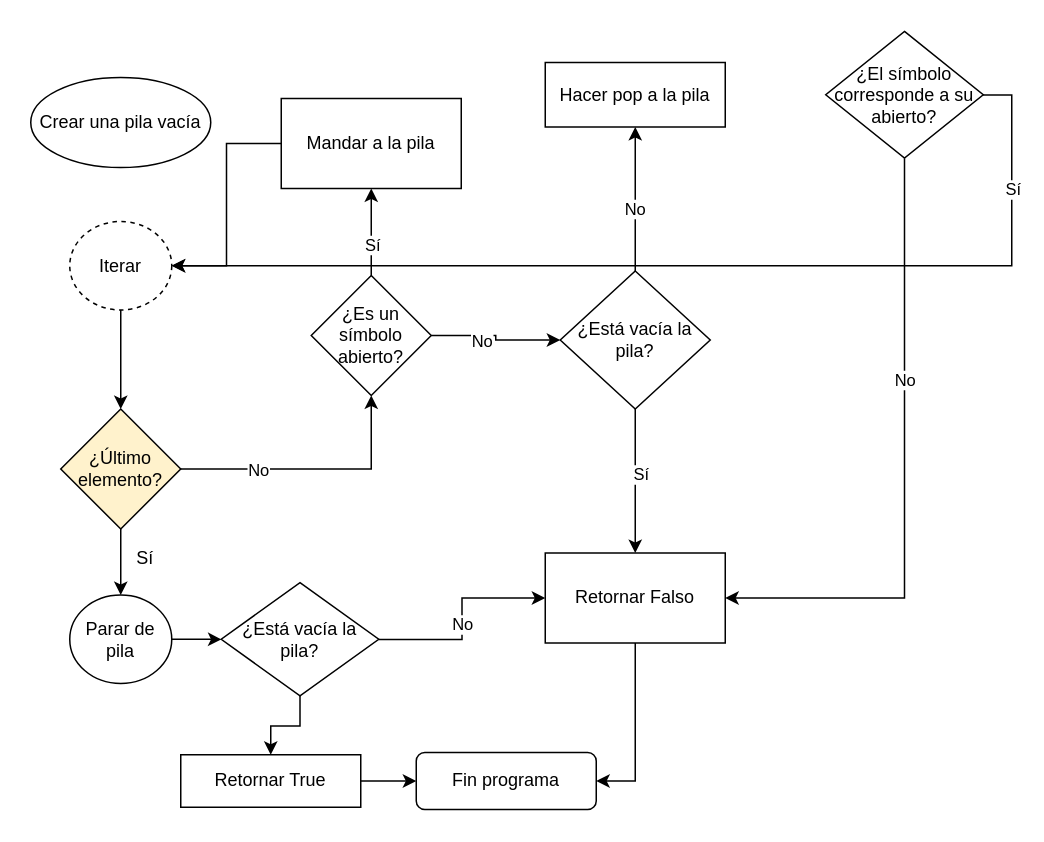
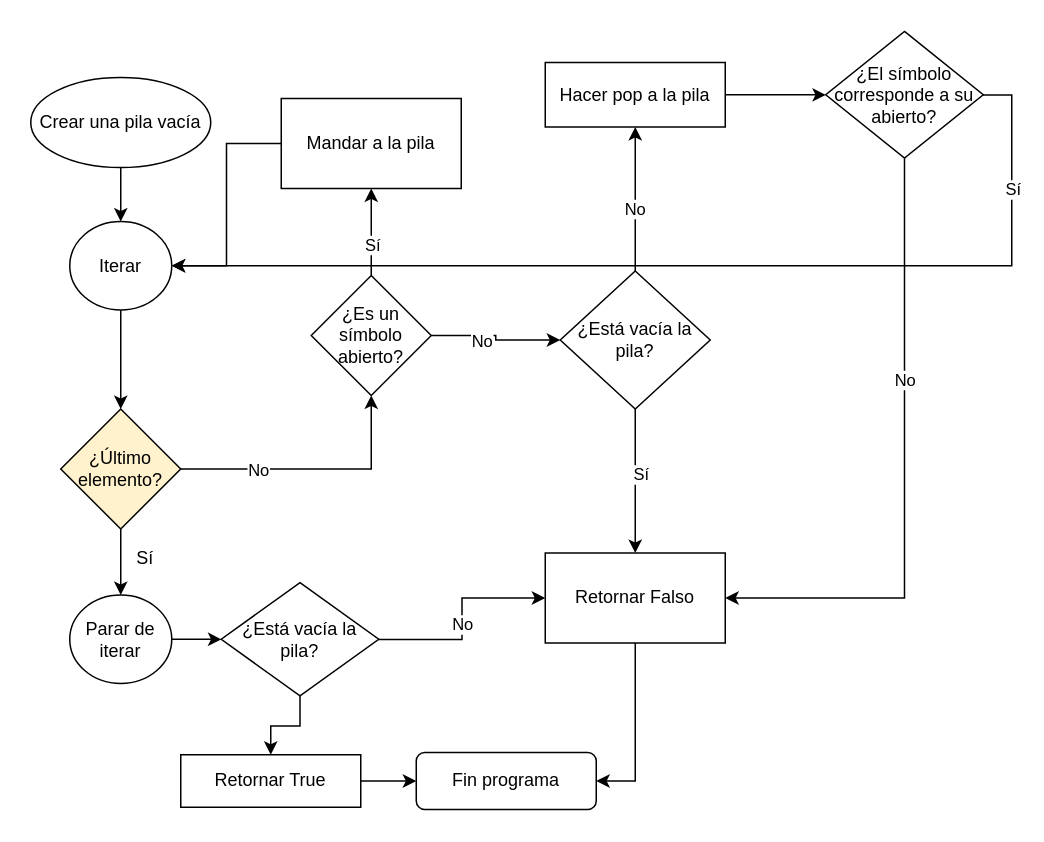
+ <mxCell id="28" value="" style="edgeStyle=orthogonalEdgeStyle;rounded=0;orthogonalLoop=1;jettySize=auto;html=1;" edge="1" parent="1" source="29" target="34"><mxGeometry relative="1" as="geometry" /></mxCell>
+ <mxCell id="2" value="" style="edgeStyle=orthogonalEdgeStyle;rounded=0;orthogonalLoop=1;jettySize=auto;html=1;" edge="1" parent="1" source="3" target="5"><mxGeometry relative="1" as="geometry" /></mxCell>
- <mxCell id="5" value="Iterar" style="ellipse;whiteSpace=wrap;html=1;dashed=1;" vertex="1" parent="1"><mxGeometry x="46" y="147" width="68" height="59" as="geometry" /></mxCell>
+ <mxCell id="5" value="Iterar" style="ellipse;whiteSpace=wrap;html=1;" vertex="1" parent="1"><mxGeometry x="46" y="147" width="68" height="59" as="geometry" /></mxCell>
- <mxCell id="11" value="Parar de pila" style="ellipse;whiteSpace=wrap;html=1;" vertex="1" parent="1"><mxGeometry x="46" y="396" width="68" height="59" as="geometry" /></mxCell>
+ <mxCell id="11" value="Parar de iterar" style="ellipse;whiteSpace=wrap;html=1;" vertex="1" parent="1"><mxGeometry x="46" y="396" width="68" height="59" as="geometry" /></mxCell>
